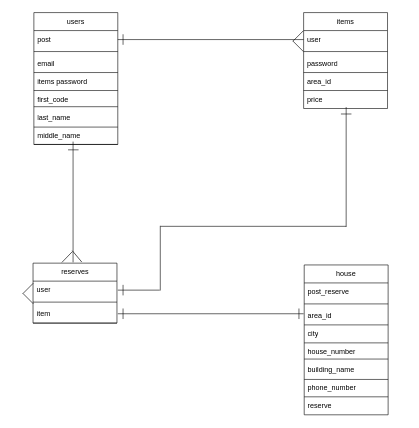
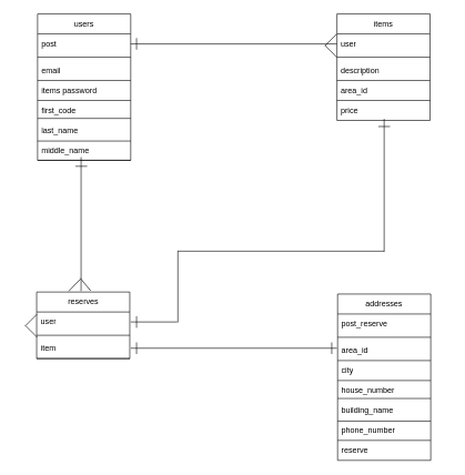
- <mxCell id="6" value="password" style="text;strokeColor=none;fillColor=none;align=left;verticalAlign=middle;spacingLeft=4;spacingRight=4;overflow=hidden;points=[[0,0.5],[1,0.5]];portConstraint=eastwest;rotatable=0;whiteSpace=wrap;html=1;" vertex="1" parent="3"><mxGeometry y="70" width="140" height="30" as="geometry" /></mxCell>
+ <mxCell id="6" value="description" style="text;strokeColor=none;fillColor=none;align=left;verticalAlign=middle;spacingLeft=4;spacingRight=4;overflow=hidden;points=[[0,0.5],[1,0.5]];portConstraint=eastwest;rotatable=0;whiteSpace=wrap;html=1;" vertex="1" parent="3"><mxGeometry y="70" width="140" height="30" as="geometry" /></mxCell>
- <mxCell id="31" value="house" style="swimlane;fontStyle=0;childLayout=stackLayout;horizontal=1;startSize=30;horizontalStack=0;resizeParent=1;resizeParentMax=0;resizeLast=0;collapsible=1;marginBottom=0;whiteSpace=wrap;html=1;" vertex="1" parent="1"><mxGeometry x="507" y="441" width="140" height="250" as="geometry" /></mxCell>
+ <mxCell id="31" value="addresses" style="swimlane;fontStyle=0;childLayout=stackLayout;horizontal=1;startSize=30;horizontalStack=0;resizeParent=1;resizeParentMax=0;resizeLast=0;collapsible=1;marginBottom=0;whiteSpace=wrap;html=1;" vertex="1" parent="1"><mxGeometry x="507" y="441" width="140" height="250" as="geometry" /></mxCell>
